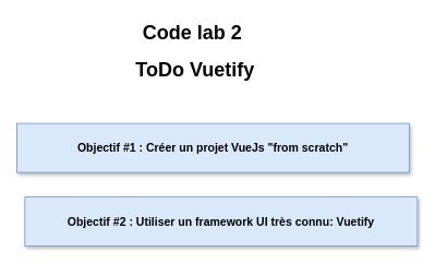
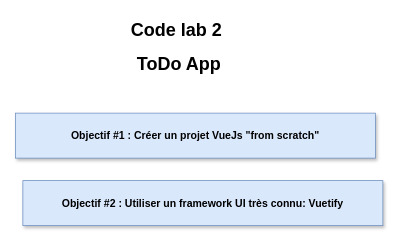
- <mxCell id="2" value="&lt;h1 align=&quot;center&quot;&gt;Code lab 2&lt;br&gt;&lt;/h1&gt;&lt;h1 align=&quot;center&quot;&gt;&amp;nbsp;ToDo Vuetify&lt;br&gt;&lt;/h1&gt;" style="text;html=1;strokeColor=none;fillColor=none;spacing=5;spacingTop=-20;whiteSpace=wrap;overflow=hidden;rounded=0;align=center;" vertex="1" parent="1"><mxGeometry x="130" y="20" width="210" height="90" as="geometry" /></mxCell>
+ <mxCell id="2" value="&lt;h1 align=&quot;center&quot;&gt;Code lab 2&lt;br&gt;&lt;/h1&gt;&lt;h1 align=&quot;center&quot;&gt;&amp;nbsp;ToDo App&lt;br&gt;&lt;/h1&gt;" style="text;html=1;strokeColor=none;fillColor=none;spacing=5;spacingTop=-20;whiteSpace=wrap;overflow=hidden;rounded=0;align=center;" vertex="1" parent="1"><mxGeometry x="130" y="20" width="210" height="90" as="geometry" /></mxCell>
